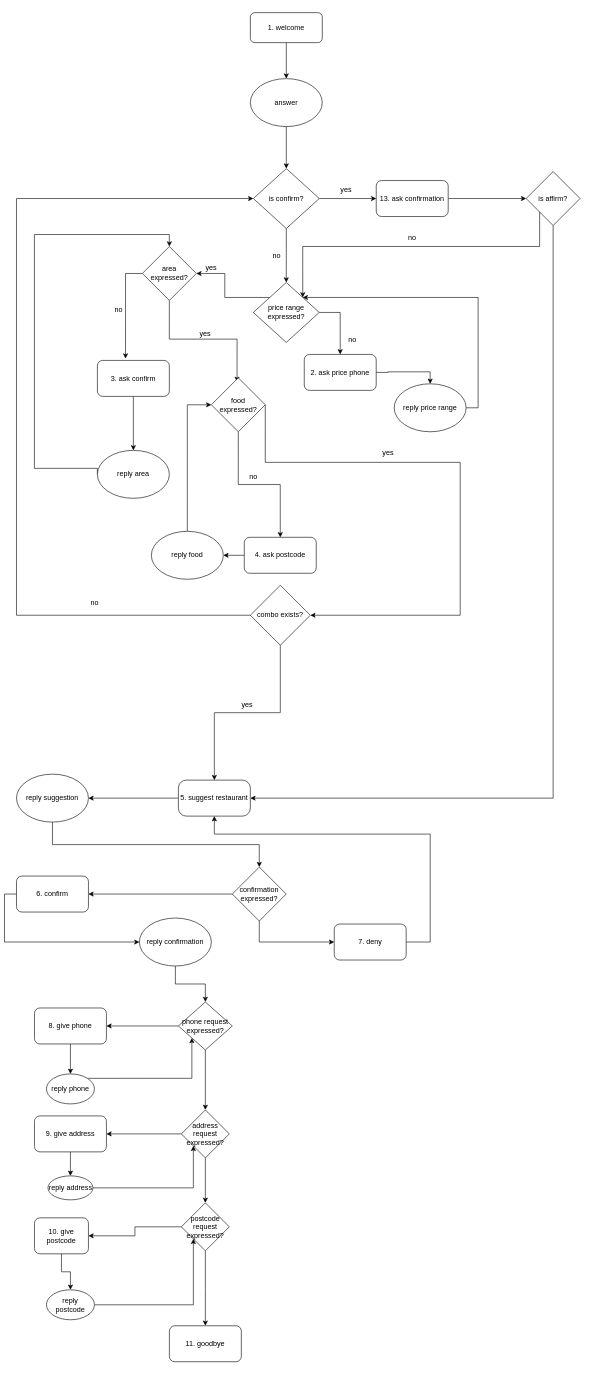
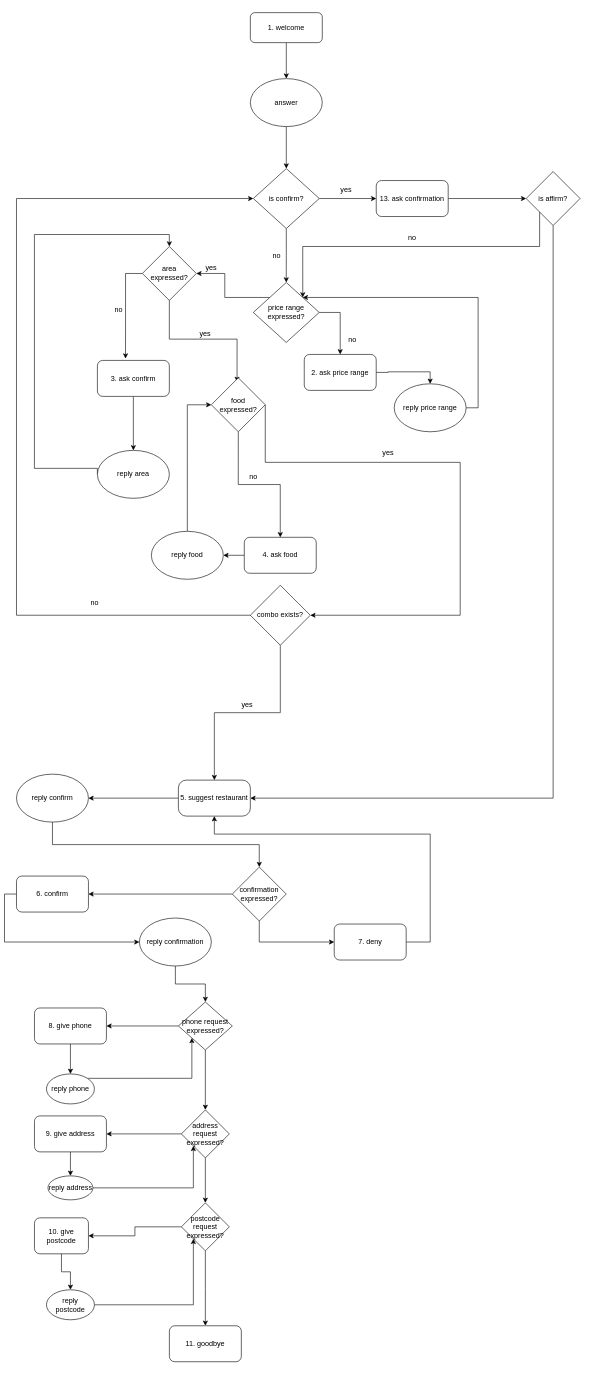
- <mxCell id="10" value="2. ask price phone" style="rounded=1;whiteSpace=wrap;html=1;" vertex="1" parent="1"><mxGeometry x="499.93" y="590" width="120" height="60" as="geometry" /></mxCell>
+ <mxCell id="10" value="2. ask price range" style="rounded=1;whiteSpace=wrap;html=1;" vertex="1" parent="1"><mxGeometry x="499.93" y="590" width="120" height="60" as="geometry" /></mxCell>
- <mxCell id="19" value="4. ask postcode" style="rounded=1;whiteSpace=wrap;html=1;" vertex="1" parent="1"><mxGeometry x="399.93" y="895" width="120" height="60" as="geometry" /></mxCell>
+ <mxCell id="19" value="4. ask food" style="rounded=1;whiteSpace=wrap;html=1;" vertex="1" parent="1"><mxGeometry x="399.93" y="895" width="120" height="60" as="geometry" /></mxCell>
- <mxCell id="25" value="reply suggestion" style="ellipse;whiteSpace=wrap;html=1;" vertex="1" parent="1"><mxGeometry x="20" y="1290" width="120" height="80" as="geometry" /></mxCell>
+ <mxCell id="25" value="reply confirm" style="ellipse;whiteSpace=wrap;html=1;" vertex="1" parent="1"><mxGeometry x="20" y="1290" width="120" height="80" as="geometry" /></mxCell>
